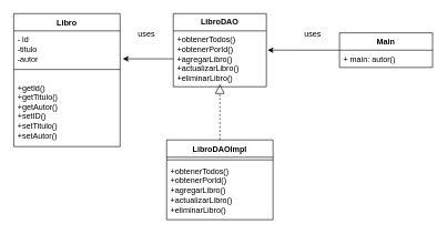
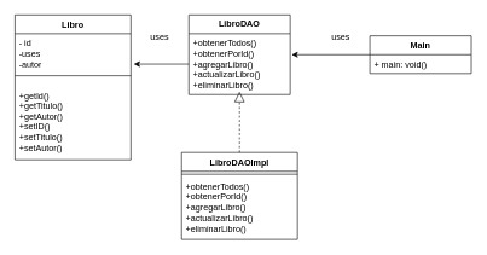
- <mxCell id="5" value="- id&lt;br&gt;-titulo&lt;br&gt;-autor" style="text;strokeColor=none;fillColor=none;align=left;verticalAlign=top;spacingLeft=4;spacingRight=4;overflow=hidden;rotatable=0;points=[[0,0.5],[1,0.5]];portConstraint=eastwest;whiteSpace=wrap;html=1;" vertex="1" parent="4"><mxGeometry y="26" width="160" height="44" as="geometry" /></mxCell>
+ <mxCell id="5" value="- id&lt;br&gt;-uses&lt;br&gt;-autor" style="text;strokeColor=none;fillColor=none;align=left;verticalAlign=top;spacingLeft=4;spacingRight=4;overflow=hidden;rotatable=0;points=[[0,0.5],[1,0.5]];portConstraint=eastwest;whiteSpace=wrap;html=1;" vertex="1" parent="4"><mxGeometry y="26" width="160" height="44" as="geometry" /></mxCell>
- <mxCell id="3" value="+ main: autor()" style="text;strokeColor=none;fillColor=none;align=left;verticalAlign=top;spacingLeft=4;spacingRight=4;overflow=hidden;rotatable=0;points=[[0,0.5],[1,0.5]];portConstraint=eastwest;whiteSpace=wrap;html=1;" vertex="1" parent="2"><mxGeometry y="26" width="140" height="26" as="geometry" /></mxCell>
+ <mxCell id="3" value="+ main: void()" style="text;strokeColor=none;fillColor=none;align=left;verticalAlign=top;spacingLeft=4;spacingRight=4;overflow=hidden;rotatable=0;points=[[0,0.5],[1,0.5]];portConstraint=eastwest;whiteSpace=wrap;html=1;" vertex="1" parent="2"><mxGeometry y="26" width="140" height="26" as="geometry" /></mxCell>
